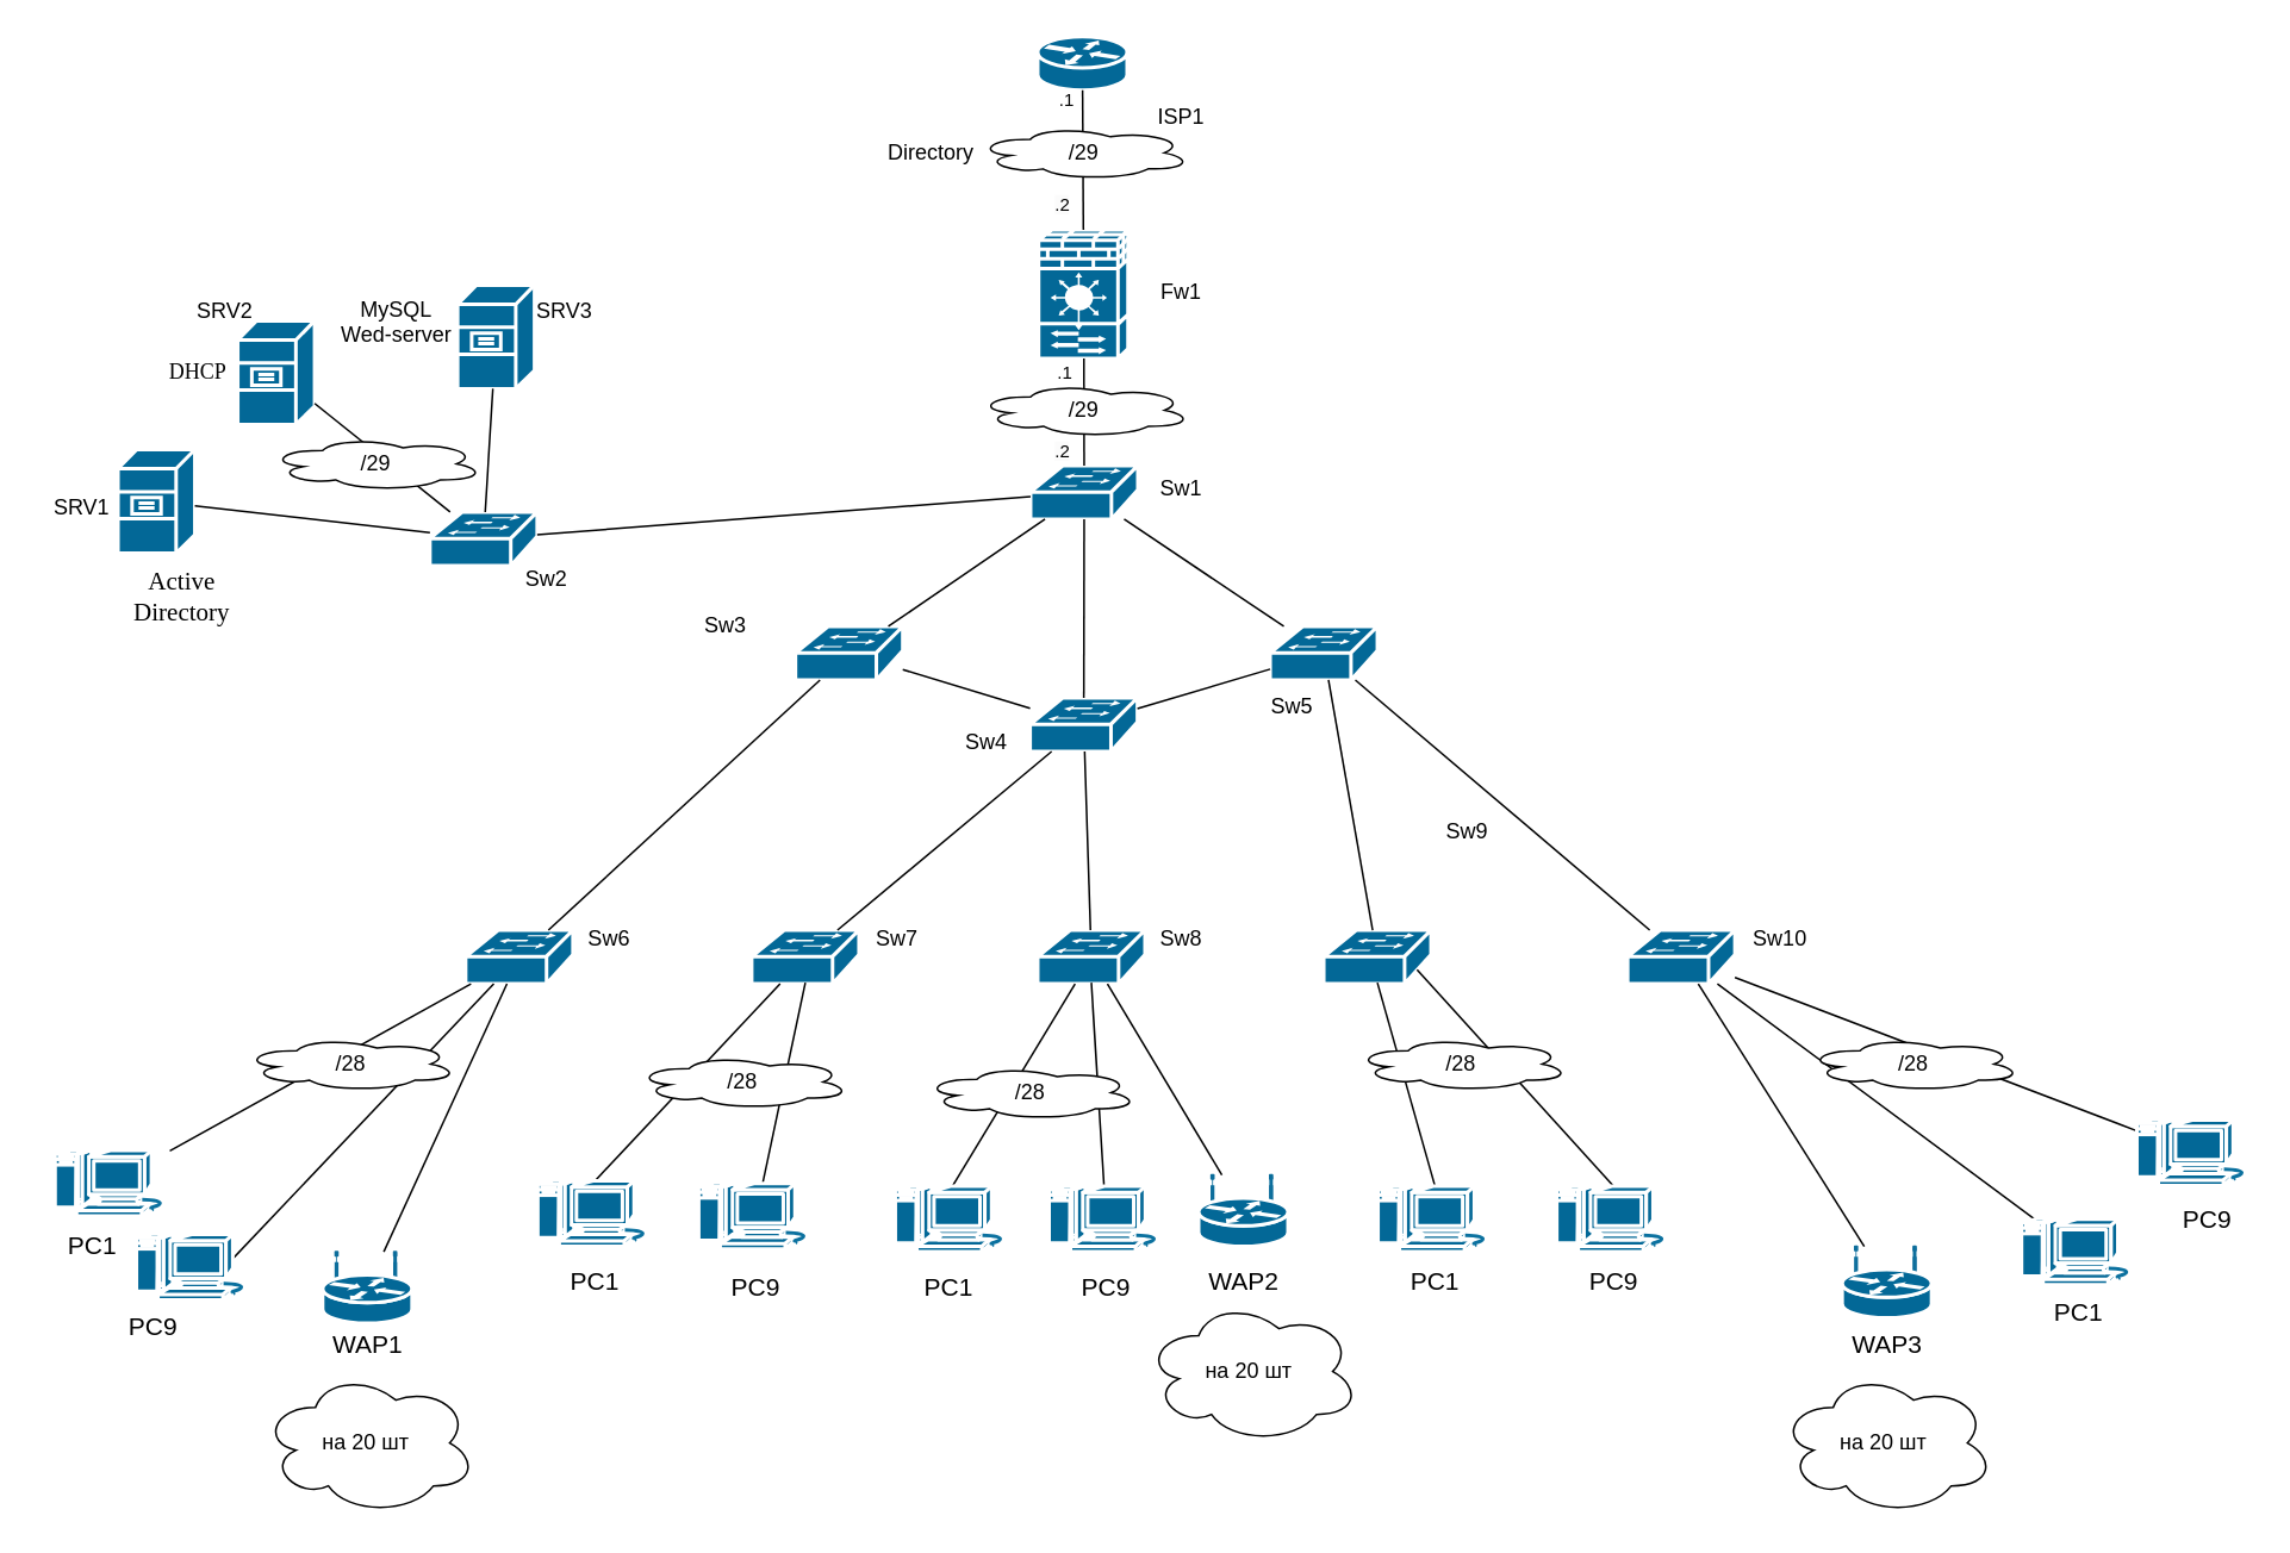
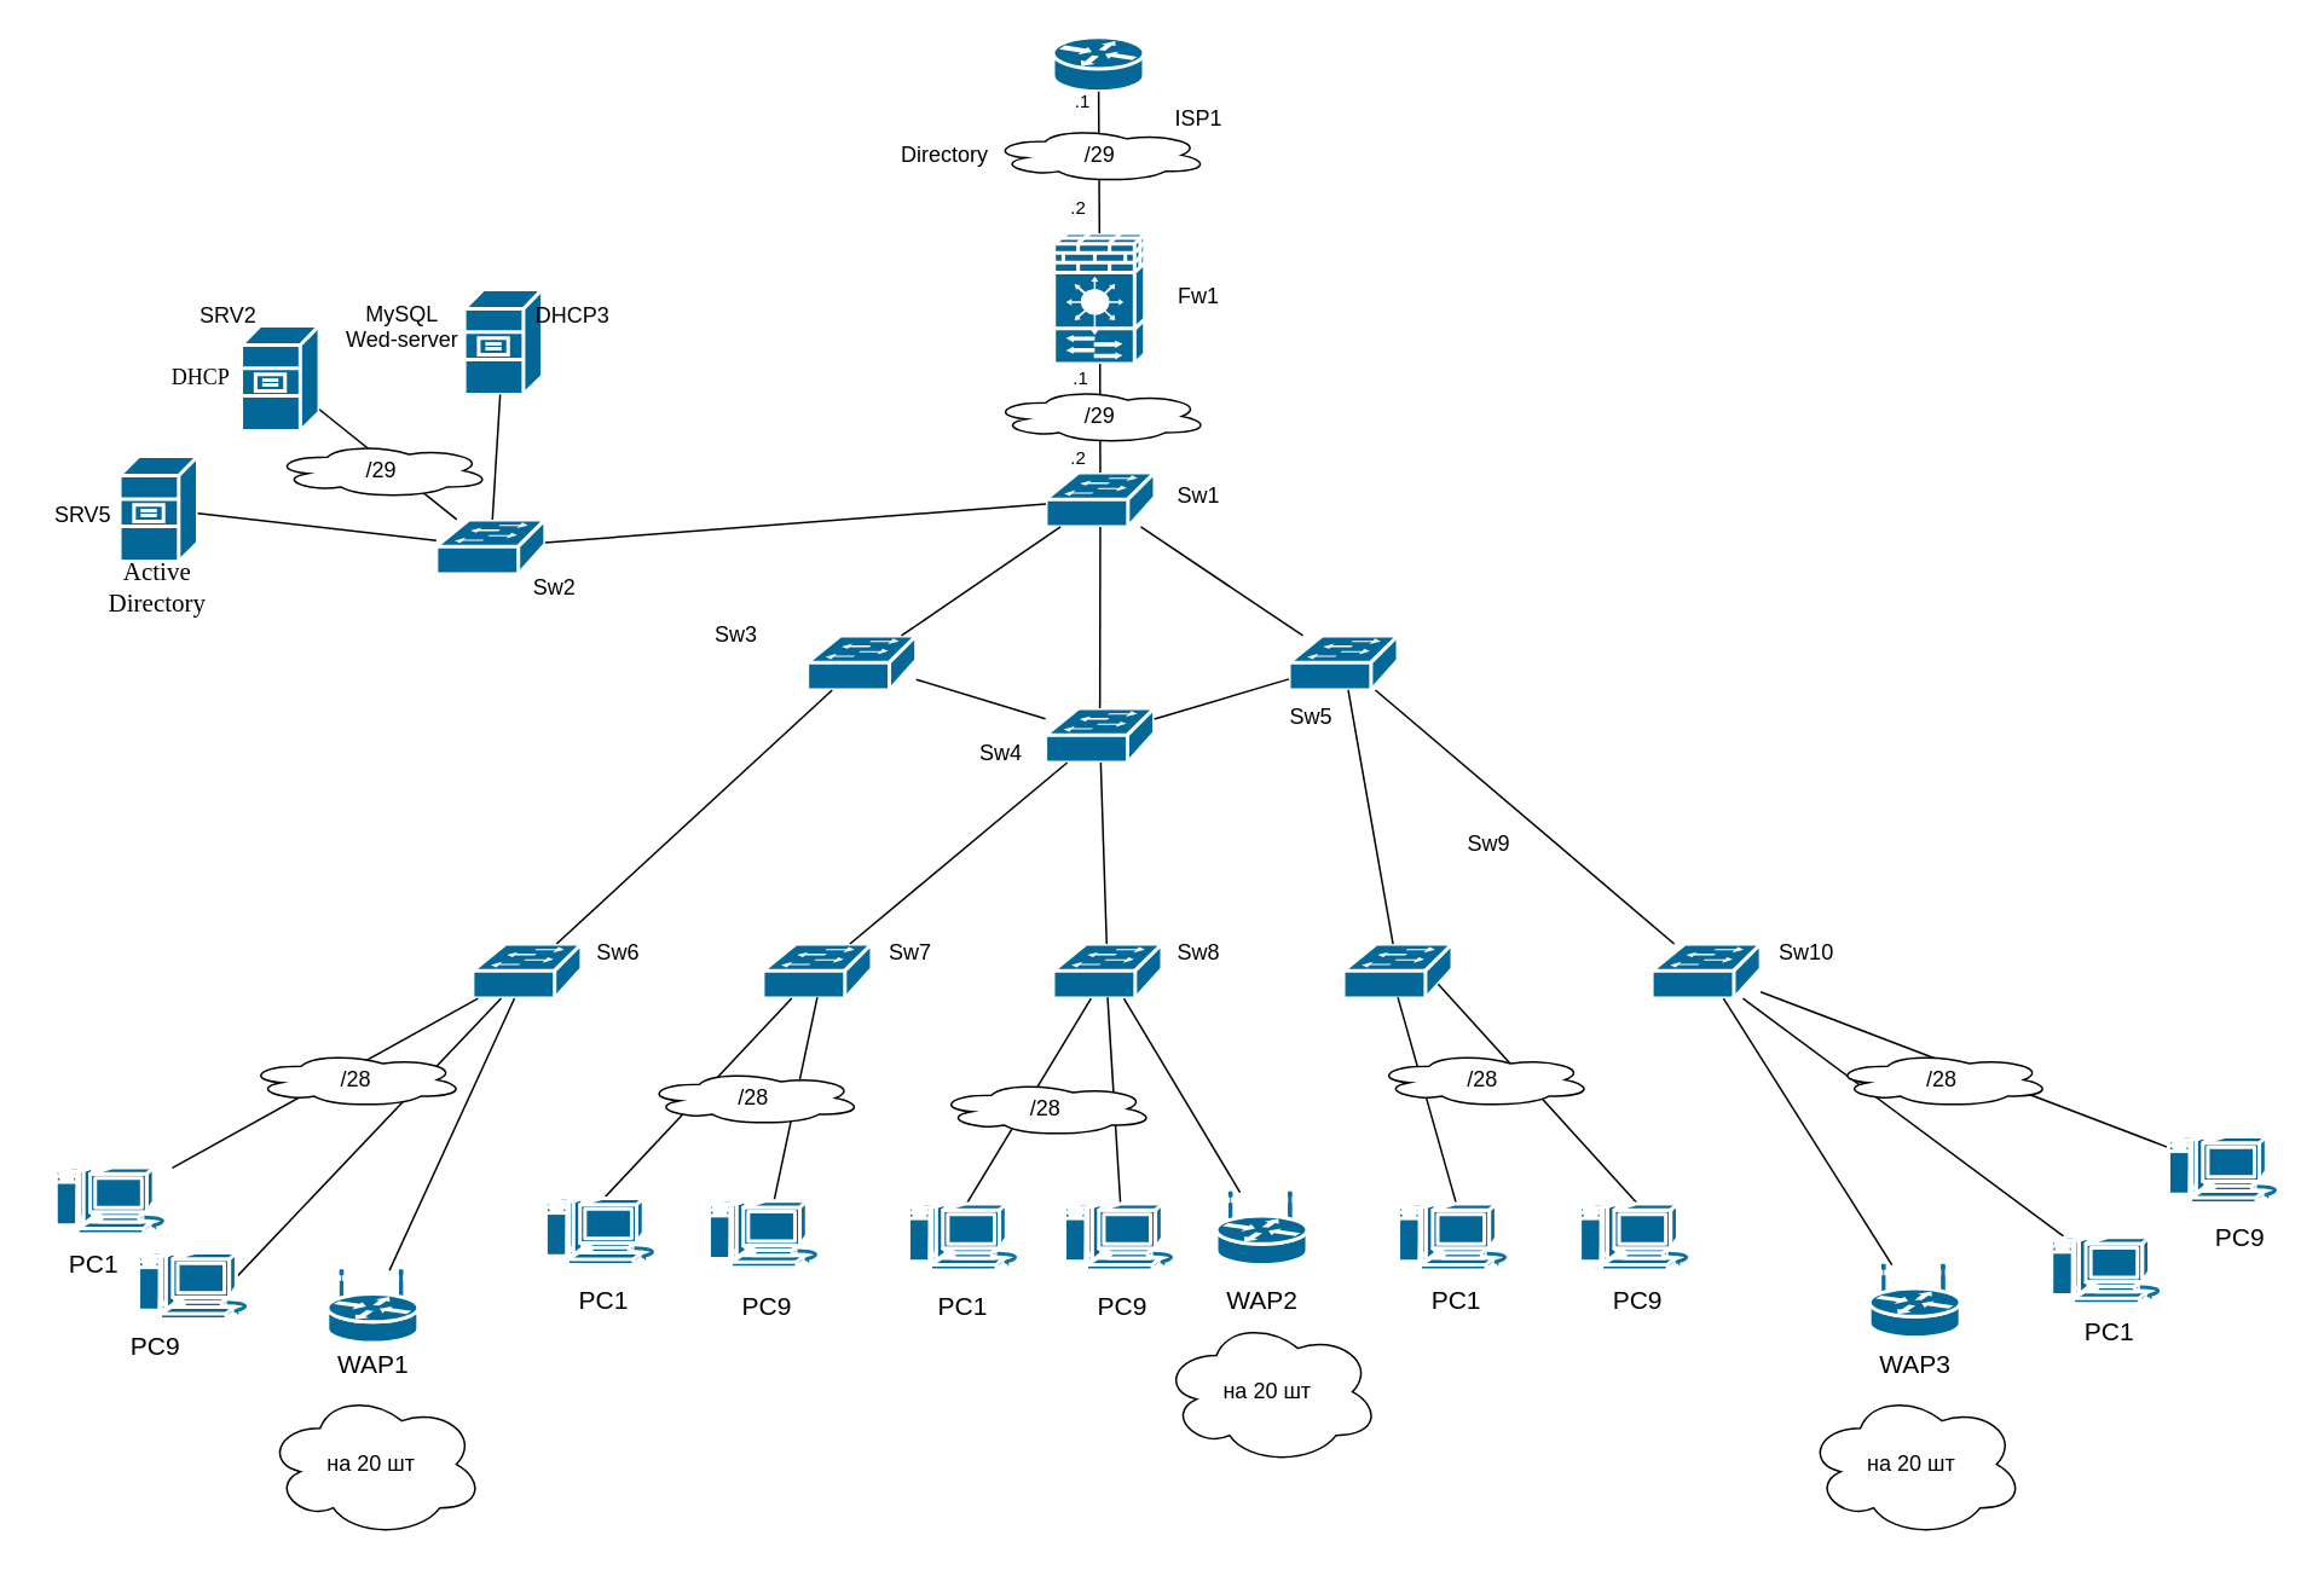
- <mxCell id="64" value="SRV3" style="text;html=1;align=center;verticalAlign=middle;resizable=0;points=[];autosize=1;strokeColor=none;fillColor=none;" vertex="1" parent="1"><mxGeometry x="290" y="159" width="50" height="30" as="geometry" /></mxCell>
+ <mxCell id="64" value="DHCP3" style="text;html=1;align=center;verticalAlign=middle;resizable=0;points=[];autosize=1;strokeColor=none;fillColor=none;" vertex="1" parent="1"><mxGeometry x="290" y="159" width="50" height="30" as="geometry" /></mxCell>
- <mxCell id="62" value="SRV1" style="text;html=1;align=center;verticalAlign=middle;resizable=0;points=[];autosize=1;strokeColor=none;fillColor=none;" vertex="1" parent="1"><mxGeometry x="20" y="269" width="50" height="30" as="geometry" /></mxCell>
+ <mxCell id="62" value="SRV5" style="text;html=1;align=center;verticalAlign=middle;resizable=0;points=[];autosize=1;strokeColor=none;fillColor=none;" vertex="1" parent="1"><mxGeometry x="20" y="269" width="50" height="30" as="geometry" /></mxCell>
- <mxCell id="44" value="&lt;a style=&quot;box-sizing: border-box; transition: all 0.1s ease-in-out 0s; text-decoration-line: none; outline: 0px; text-align: left; white-space: normal;&quot; rel=&quot;noopener&quot; target=&quot;_blank&quot; href=&quot;https://encyclopedia.kaspersky.ru/glossary/active-directory/&quot;&gt;&lt;font face=&quot;Times New Roman&quot; style=&quot;font-size: 14px;&quot; color=&quot;#000000&quot;&gt;Active Directory&lt;/font&gt;&lt;/a&gt;" style="text;html=1;align=center;verticalAlign=middle;resizable=0;points=[];autosize=1;strokeColor=none;fillColor=none;" vertex="1" parent="1"><mxGeometry x="40.5" y="319" width="120" height="30" as="geometry" /></mxCell>
+ <mxCell id="44" value="&lt;a style=&quot;box-sizing: border-box; transition: all 0.1s ease-in-out 0s; text-decoration-line: none; outline: 0px; text-align: left; white-space: normal;&quot; rel=&quot;noopener&quot; target=&quot;_blank&quot; href=&quot;https://encyclopedia.kaspersky.ru/glossary/active-directory/&quot;&gt;&lt;font face=&quot;Times New Roman&quot; style=&quot;font-size: 14px;&quot; color=&quot;#000000&quot;&gt;Active Directory&lt;/font&gt;&lt;/a&gt;" style="text;html=1;align=center;verticalAlign=middle;resizable=0;points=[];autosize=1;strokeColor=none;fillColor=none;" vertex="1" parent="1"><mxGeometry x="25.5" y="309" width="120" height="30" as="geometry" /></mxCell>
